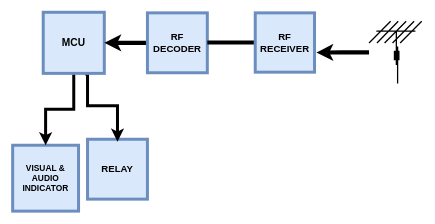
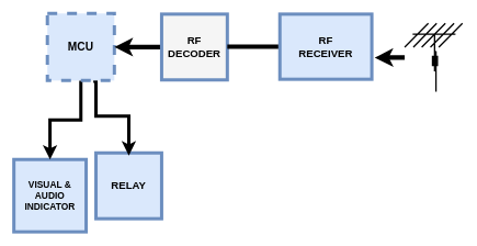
- <mxCell id="6" value="&lt;font style=&quot;font-size: 17px&quot;&gt;&lt;b&gt;MCU&lt;/b&gt;&lt;/font&gt;" style="whiteSpace=wrap;html=1;aspect=fixed;fillColor=#dae8fc;strokeColor=#6c8ebf;strokeWidth=5;" parent="1" vertex="1"><mxGeometry x="71" y="20" width="102" height="102" as="geometry" /></mxCell>
+ <mxCell id="6" value="&lt;font style=&quot;font-size: 17px&quot;&gt;&lt;b&gt;MCU&lt;/b&gt;&lt;/font&gt;" style="whiteSpace=wrap;html=1;aspect=fixed;fillColor=#dae8fc;strokeColor=#6c8ebf;strokeWidth=5;dashed=1;" parent="1" vertex="1"><mxGeometry x="71" y="20" width="102" height="102" as="geometry" /></mxCell>
- <mxCell id="8" value="&lt;span style=&quot;font-size: 16px&quot;&gt;&lt;b&gt;RF&lt;br&gt;DECODER&lt;br&gt;&lt;/b&gt;&lt;/span&gt;" style="whiteSpace=wrap;html=1;aspect=fixed;fillColor=#dae8fc;strokeColor=#6c8ebf;strokeWidth=5;" parent="1" vertex="1"><mxGeometry x="245" y="21" width="100" height="100" as="geometry" /></mxCell>
+ <mxCell id="8" value="&lt;span style=&quot;font-size: 16px&quot;&gt;&lt;b&gt;RF&lt;br&gt;DECODER&lt;br&gt;&lt;/b&gt;&lt;/span&gt;" style="whiteSpace=wrap;html=1;aspect=fixed;fillColor=#f5f5f5;strokeColor=#6c8ebf;strokeWidth=5;" parent="1" vertex="1"><mxGeometry x="245" y="21" width="100" height="100" as="geometry" /></mxCell>
- <mxCell id="11" value="&lt;span style=&quot;font-size: 16px&quot;&gt;&lt;b&gt;RF&lt;br&gt;RECEIVER&lt;br&gt;&lt;/b&gt;&lt;/span&gt;" style="whiteSpace=wrap;html=1;aspect=fixed;fillColor=#dae8fc;strokeColor=#6c8ebf;strokeWidth=5;" parent="1" vertex="1"><mxGeometry x="425" y="21" width="99" height="99" as="geometry" /></mxCell>
+ <mxCell id="11" value="&lt;span style=&quot;font-size: 16px&quot;&gt;&lt;b&gt;RF&lt;br&gt;RECEIVER&lt;br&gt;&lt;/b&gt;&lt;/span&gt;" style="whiteSpace=wrap;html=1;aspect=fixed;fillColor=#dae8fc;strokeColor=#6c8ebf;strokeWidth=5;" parent="1" vertex="1"><mxGeometry x="425" y="21" width="140" height="99" as="geometry" /></mxCell>
